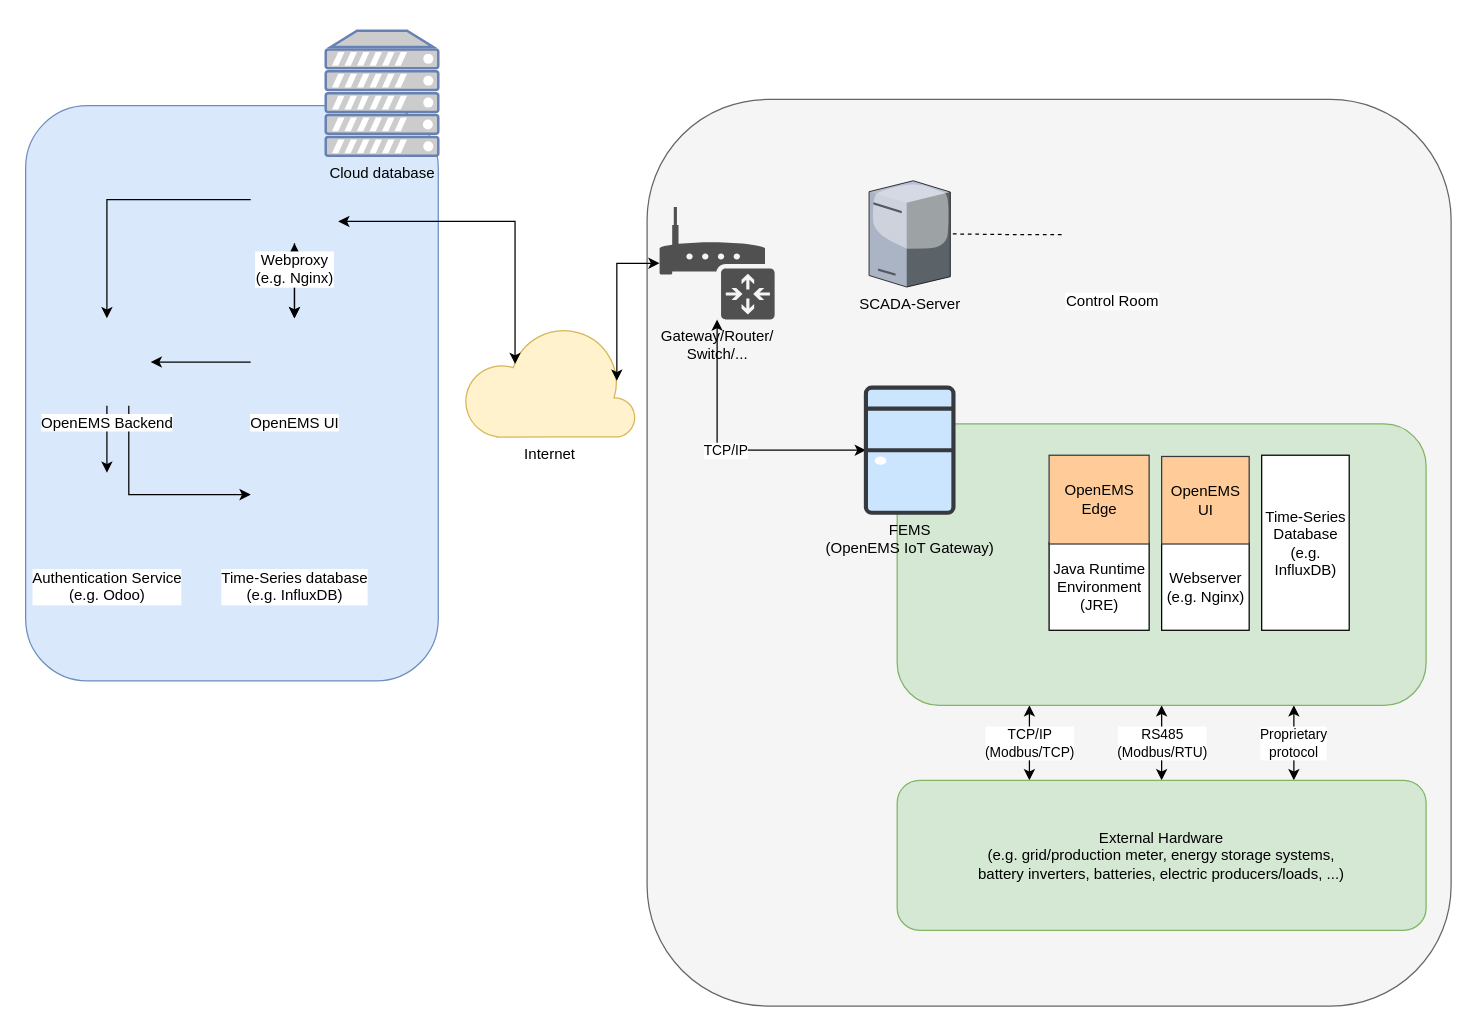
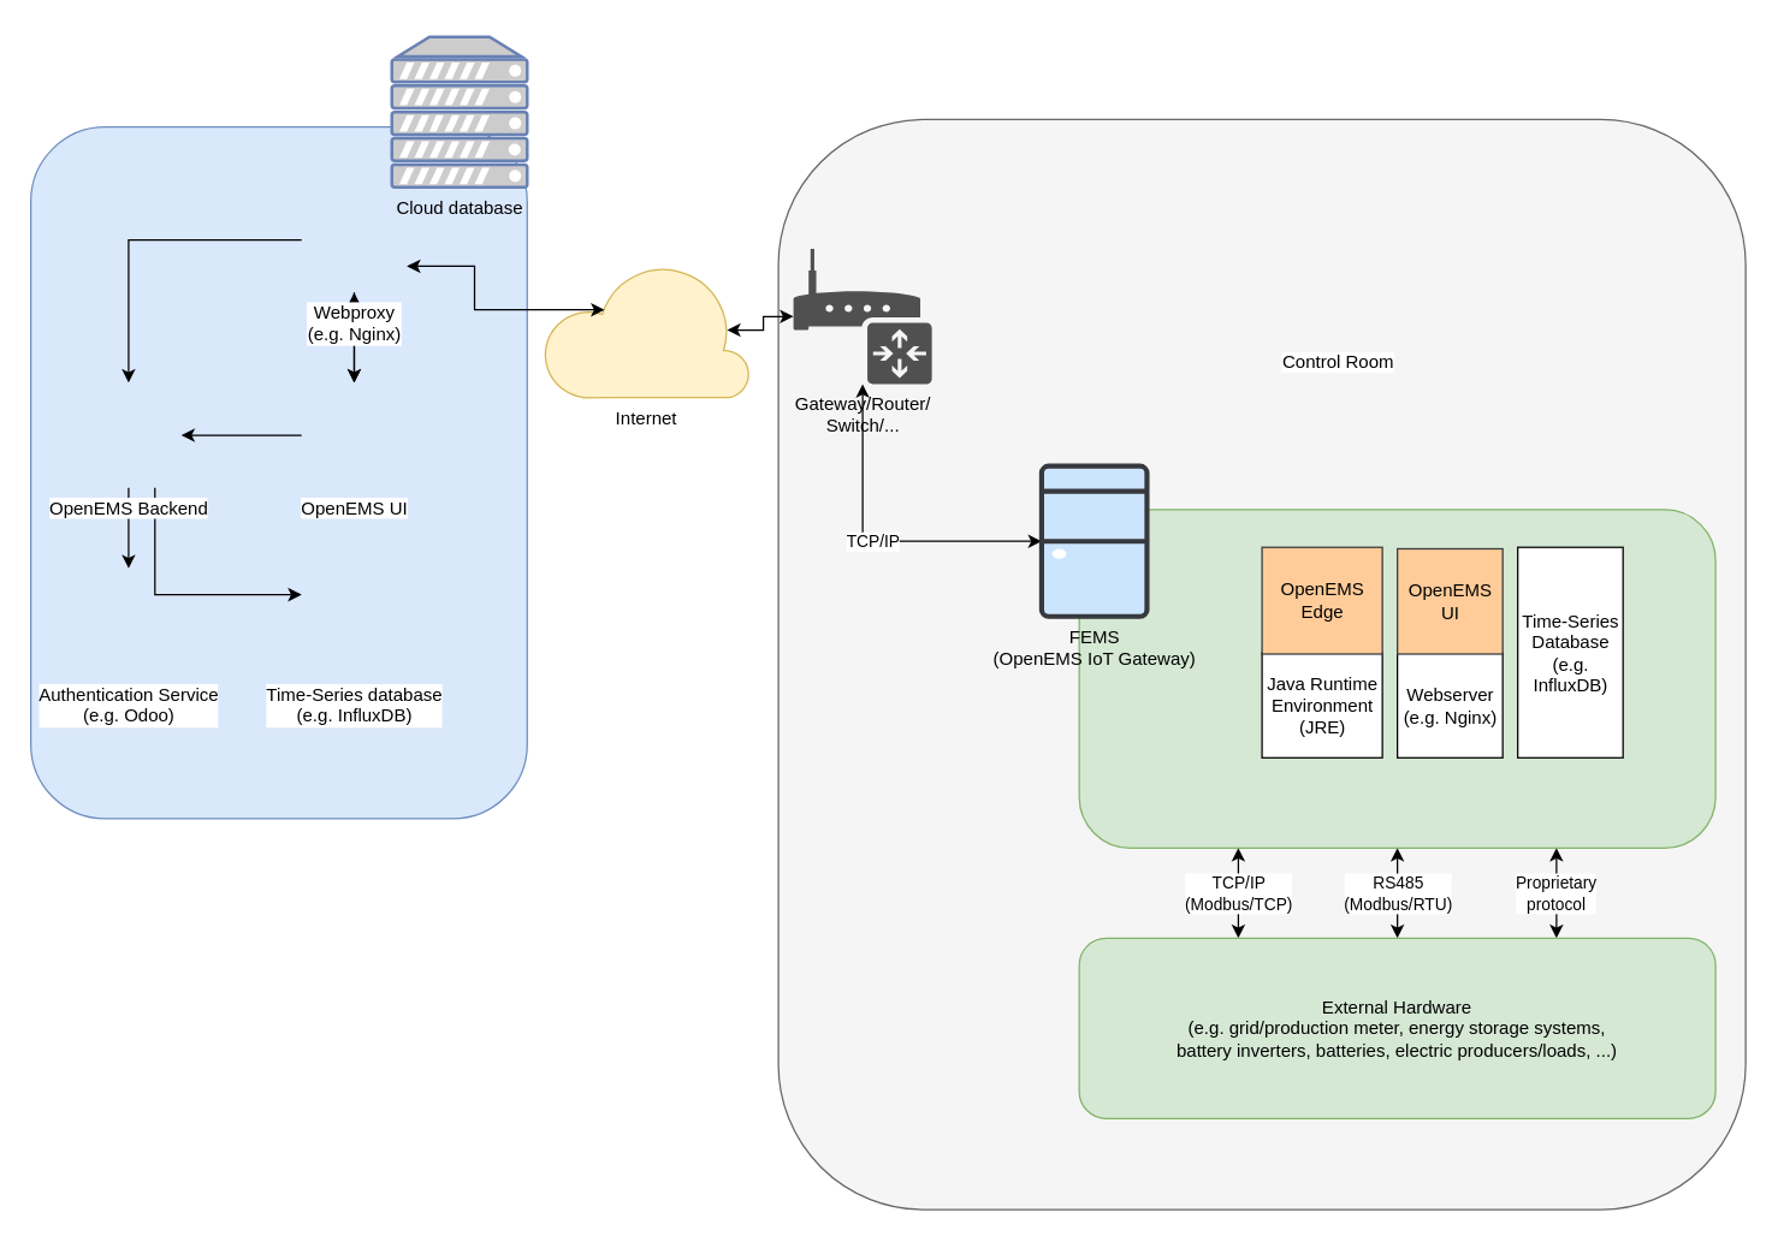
- <mxCell id="37" value="SCADA-Server" style="verticalLabelPosition=bottom;aspect=fixed;html=1;verticalAlign=top;strokeColor=none;outlineConnect=0;shape=mxgraph.citrix.tower_server;fillColor=#ffffff;fontColor=#000000;" vertex="1" parent="1"><mxGeometry x="694.5" y="144" width="65" height="85" as="geometry" /></mxCell>
- <mxCell id="38" value="" style="edgeStyle=orthogonalEdgeStyle;rounded=0;html=1;startArrow=none;startFill=0;endArrow=none;endFill=0;jettySize=auto;orthogonalLoop=1;fontColor=#000000;dashed=1;" edge="1" parent="1" source="39" target="37"><mxGeometry relative="1" as="geometry" /></mxCell>
- <mxCell id="17" value="Internet" style="verticalLabelPosition=bottom;html=1;verticalAlign=top;strokeColor=#d6b656;fillColor=#fff2cc;shape=mxgraph.azure.cloud;" parent="1" vertex="1"><mxGeometry x="370" y="259" width="138" height="90" as="geometry" /></mxCell>
+ <mxCell id="17" value="Internet" style="verticalLabelPosition=bottom;html=1;verticalAlign=top;strokeColor=#d6b656;fillColor=#fff2cc;shape=mxgraph.azure.cloud;" parent="1" vertex="1"><mxGeometry x="360" y="174" width="138" height="90" as="geometry" /></mxCell>
